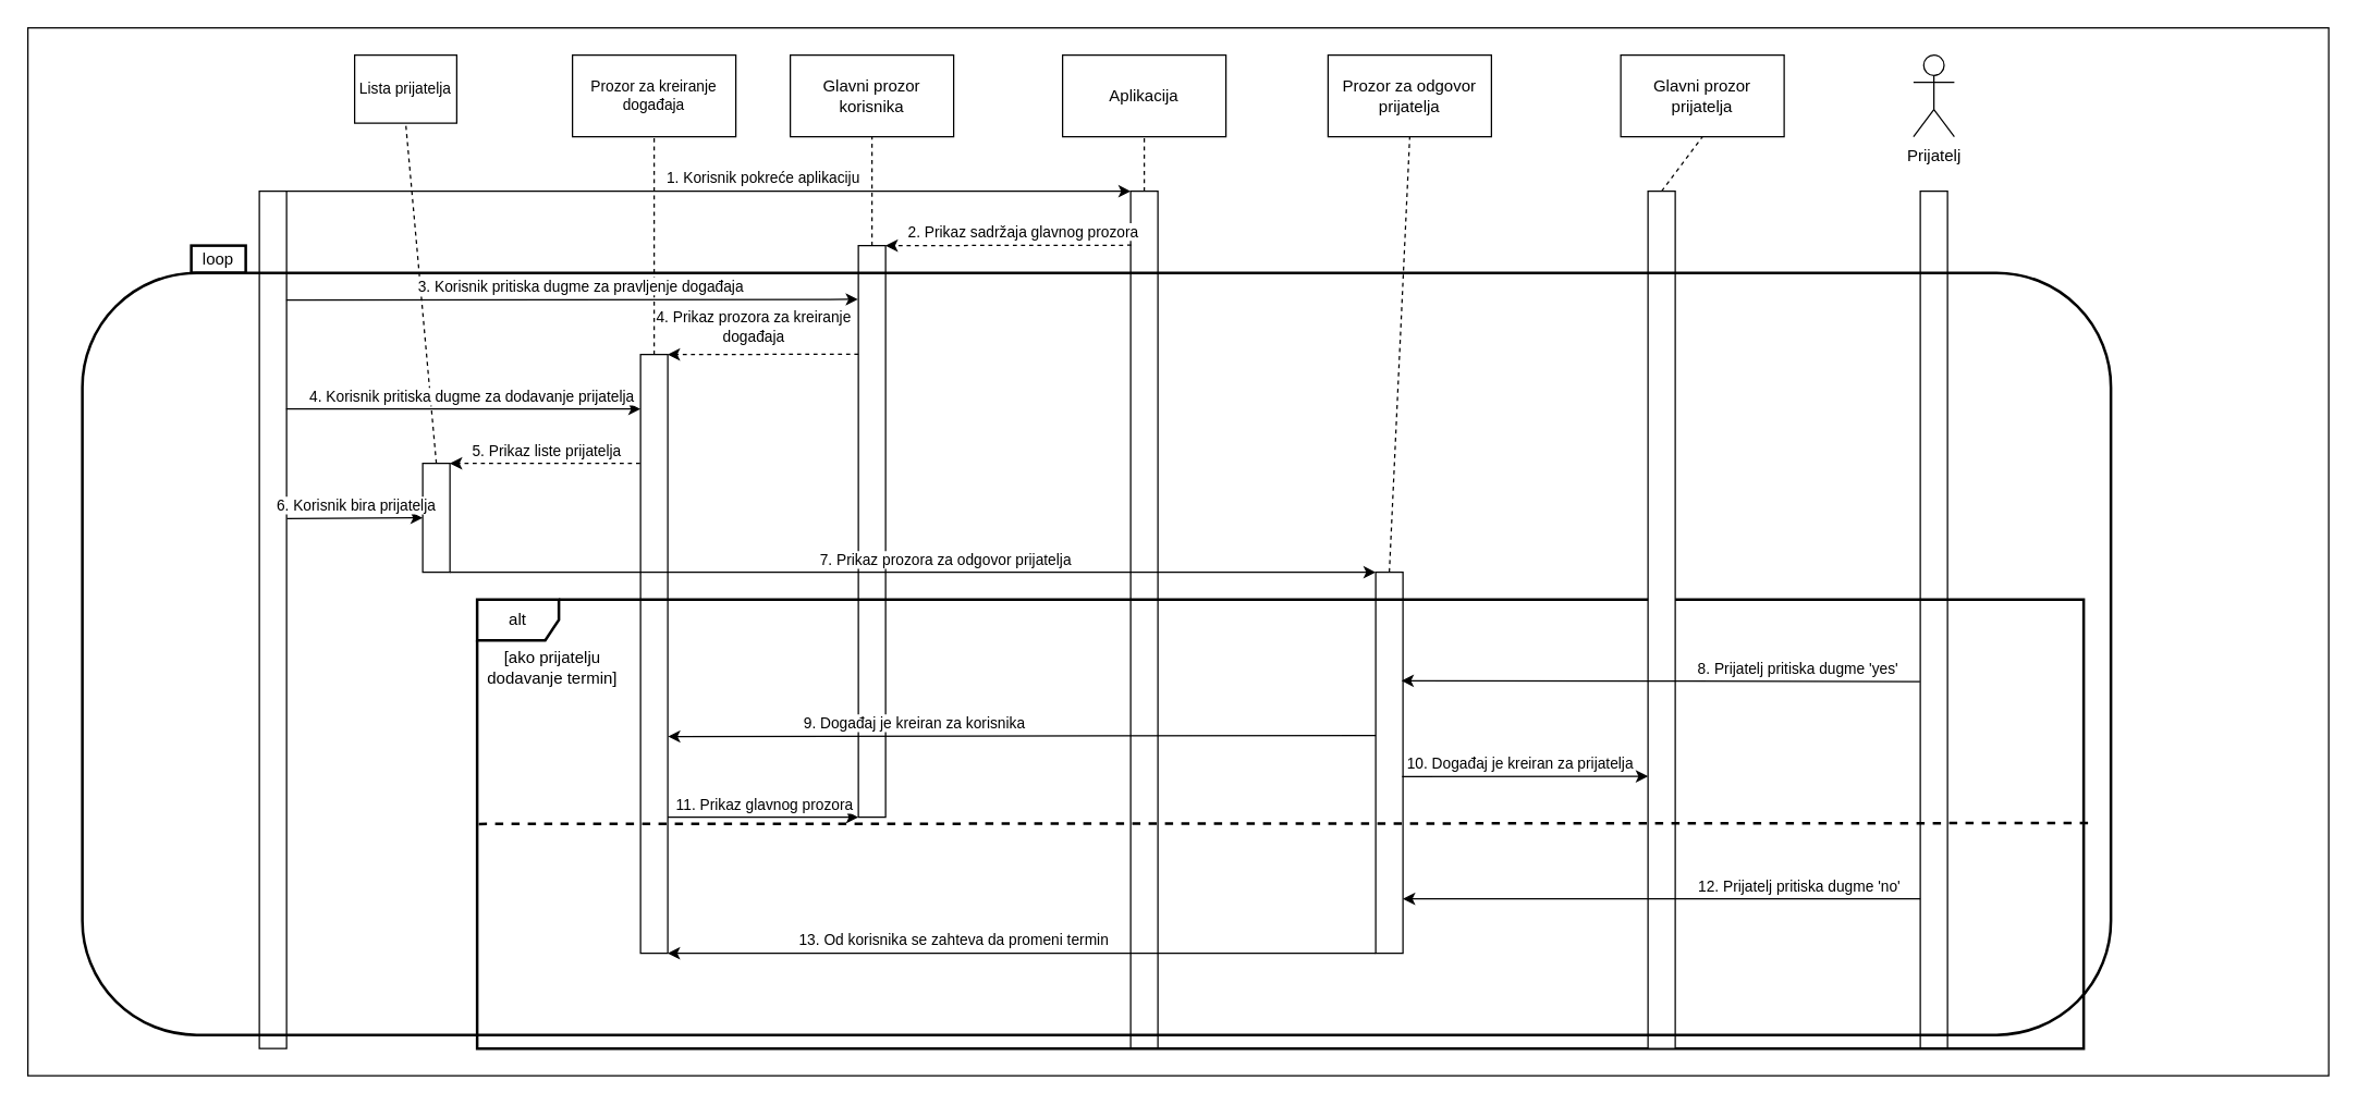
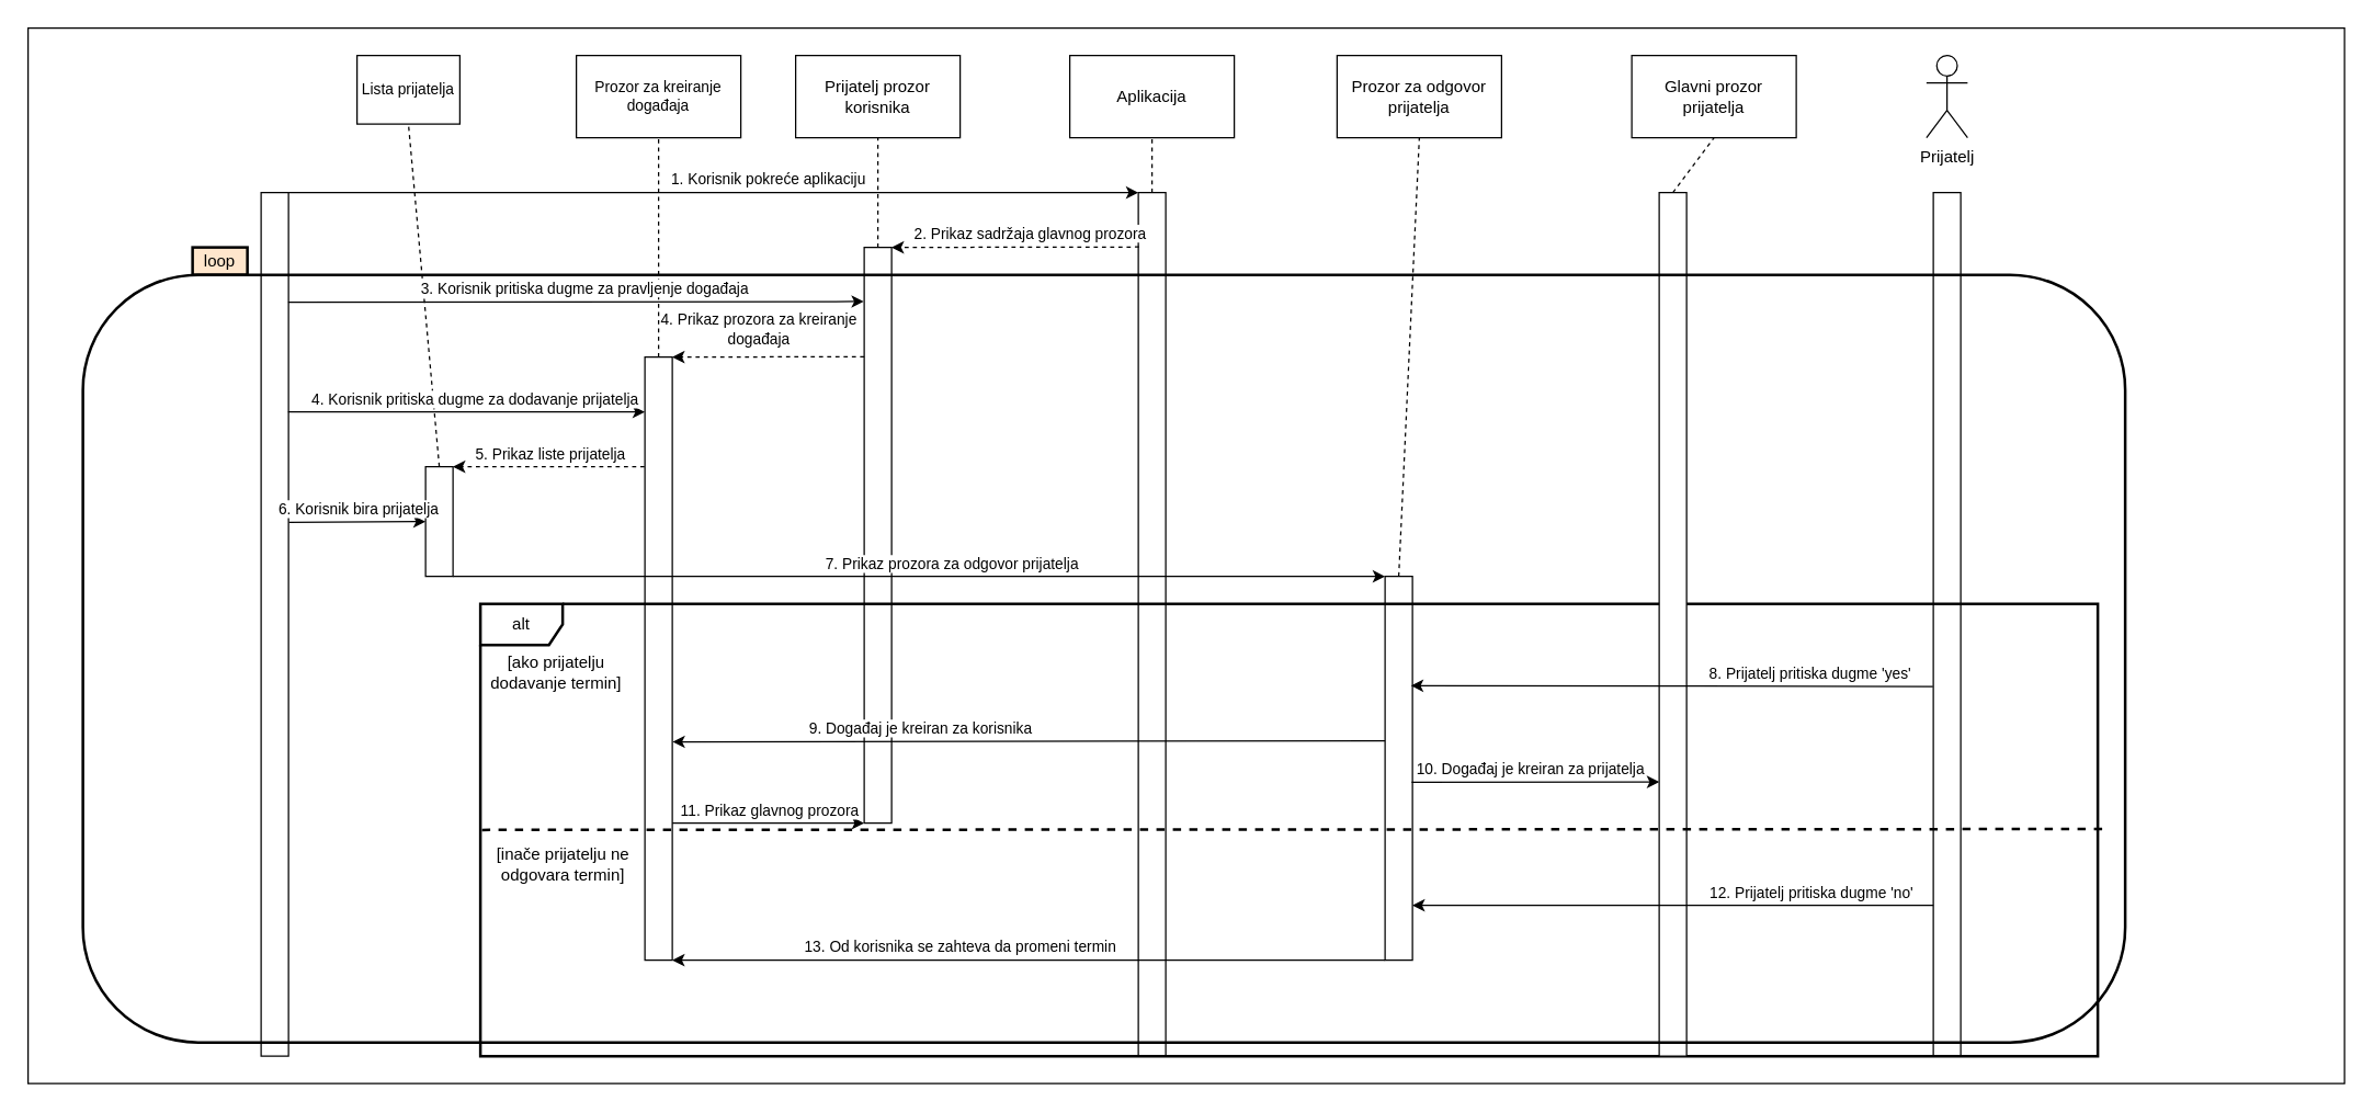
- <mxCell id="9" value="Glavni prozor&lt;br&gt;korisnika" style="rounded=0;whiteSpace=wrap;html=1;" parent="1" vertex="1"><mxGeometry x="580" y="40" width="120" height="60" as="geometry" /></mxCell>
+ <mxCell id="9" value="Prijatelj prozor&lt;br&gt;korisnika" style="rounded=0;whiteSpace=wrap;html=1;" parent="1" vertex="1"><mxGeometry x="580" y="40" width="120" height="60" as="geometry" /></mxCell>
- <mxCell id="56" value="loop" style="rounded=0;whiteSpace=wrap;html=1;strokeWidth=2;" vertex="1" parent="1"><mxGeometry x="140" y="180" width="40" height="20" as="geometry" /></mxCell>
+ <mxCell id="56" value="loop" style="rounded=0;whiteSpace=wrap;html=1;strokeWidth=2;fillColor=#ffe6cc;" vertex="1" parent="1"><mxGeometry x="140" y="180" width="40" height="20" as="geometry" /></mxCell>
+ <mxCell id="51" value="[inače prijatelju ne&lt;br&gt;odgovara termin]" style="text;html=1;align=center;verticalAlign=middle;resizable=0;points=[];autosize=1;strokeColor=none;fillColor=none;" vertex="1" parent="1"><mxGeometry x="350" y="610" width="120" height="40" as="geometry" /></mxCell>
